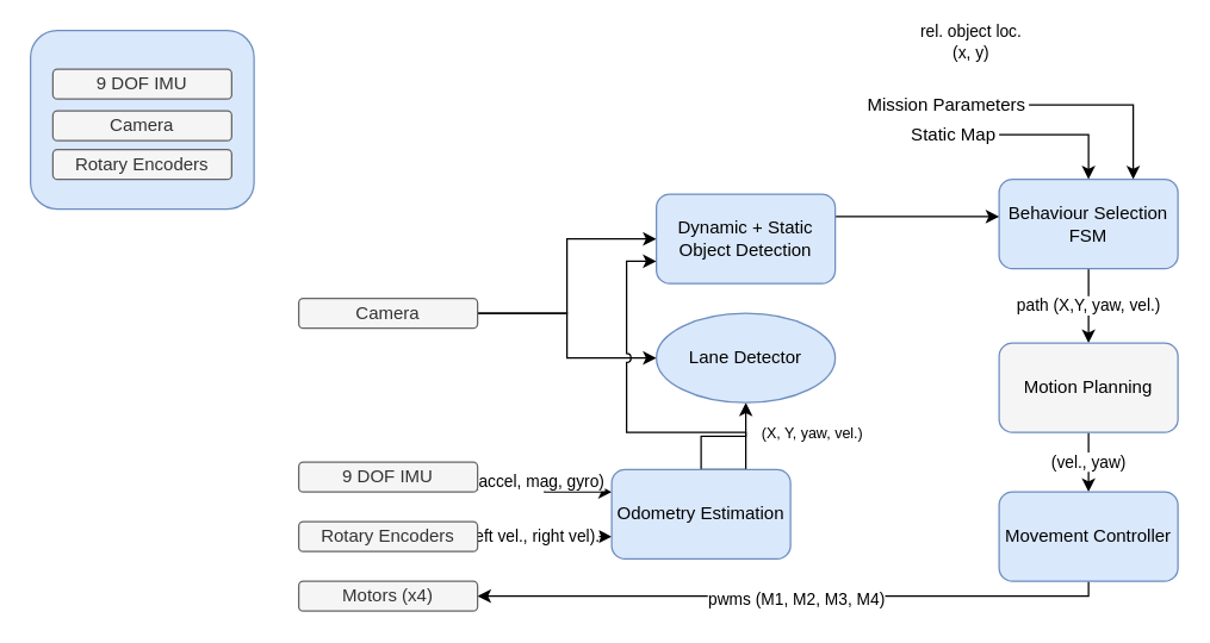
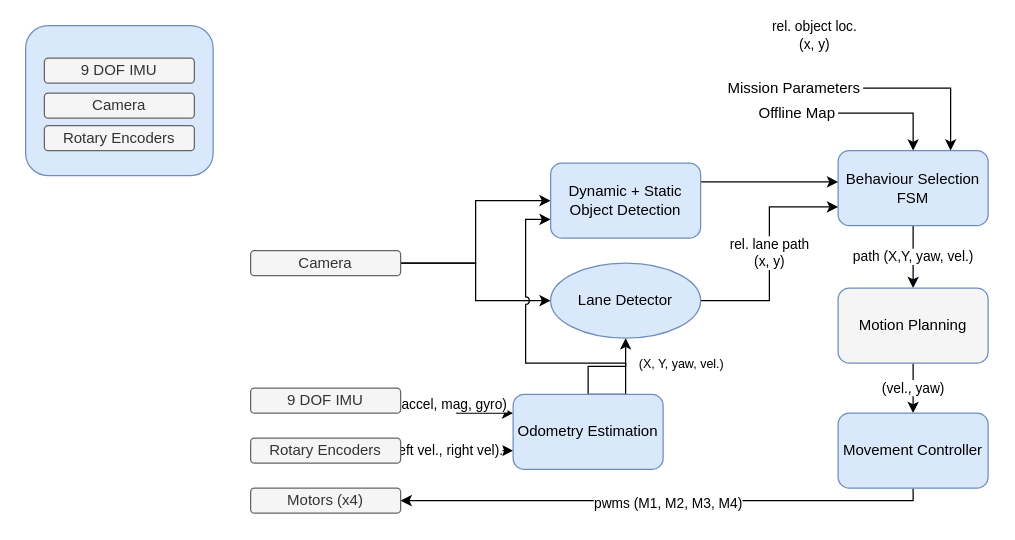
- <mxCell id="32" value="Static Map" style="text;html=1;strokeColor=none;fillColor=none;align=right;verticalAlign=middle;whiteSpace=wrap;rounded=0;" vertex="1" parent="1"><mxGeometry x="550" y="80" width="120" height="20" as="geometry" /></mxCell>
+ <mxCell id="32" value="Offline Map" style="text;html=1;strokeColor=none;fillColor=none;align=right;verticalAlign=middle;whiteSpace=wrap;rounded=0;" vertex="1" parent="1"><mxGeometry x="550" y="80" width="120" height="20" as="geometry" /></mxCell>
+ <mxCell id="25" value="rel. lane path&lt;br&gt;(x, y)" style="edgeStyle=orthogonalEdgeStyle;rounded=0;jumpStyle=arc;orthogonalLoop=1;jettySize=auto;html=1;entryX=0;entryY=0.75;entryDx=0;entryDy=0;" edge="1" parent="1" source="26" target="16"><mxGeometry relative="1" as="geometry"><mxPoint x="620" y="150" as="targetPoint" /></mxGeometry></mxCell>
